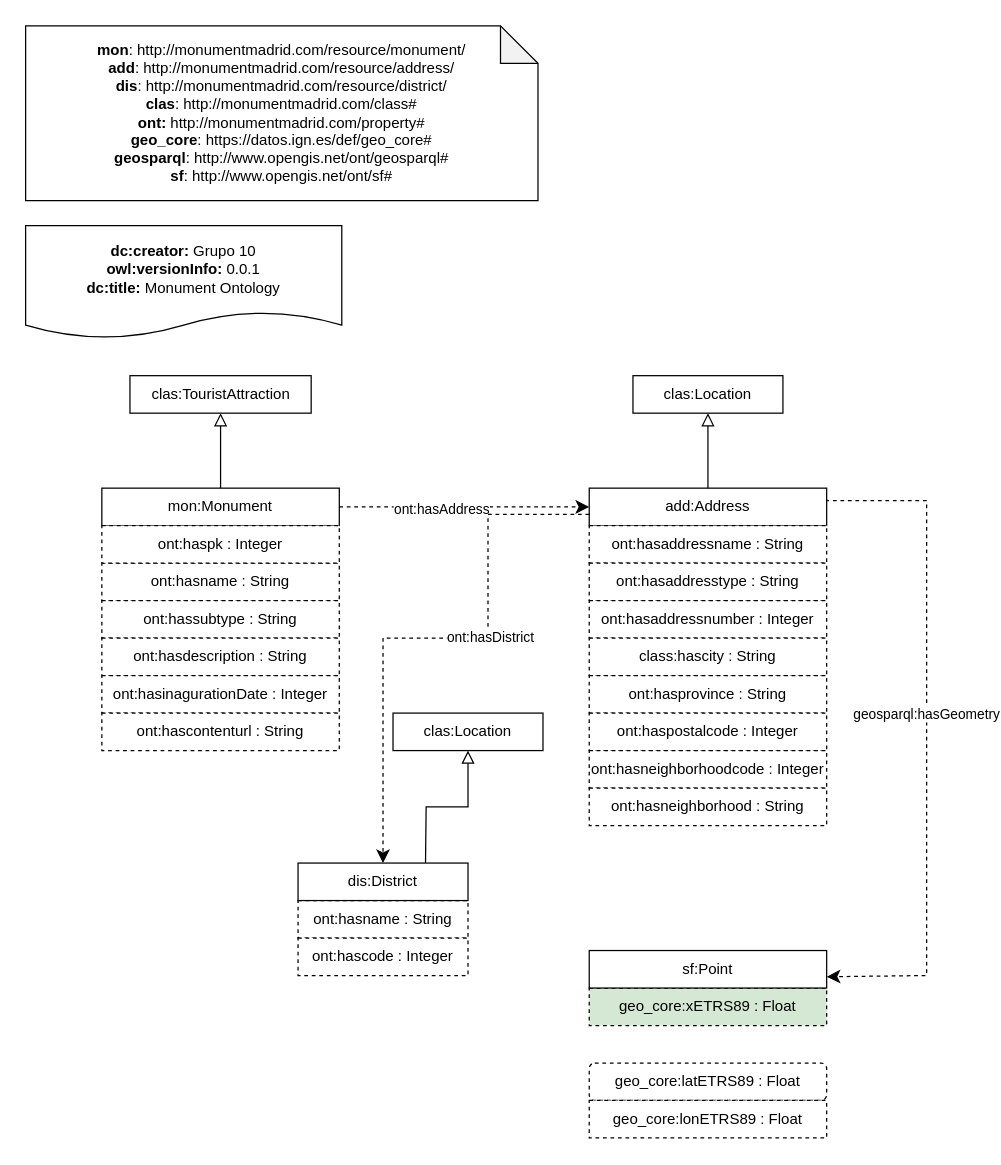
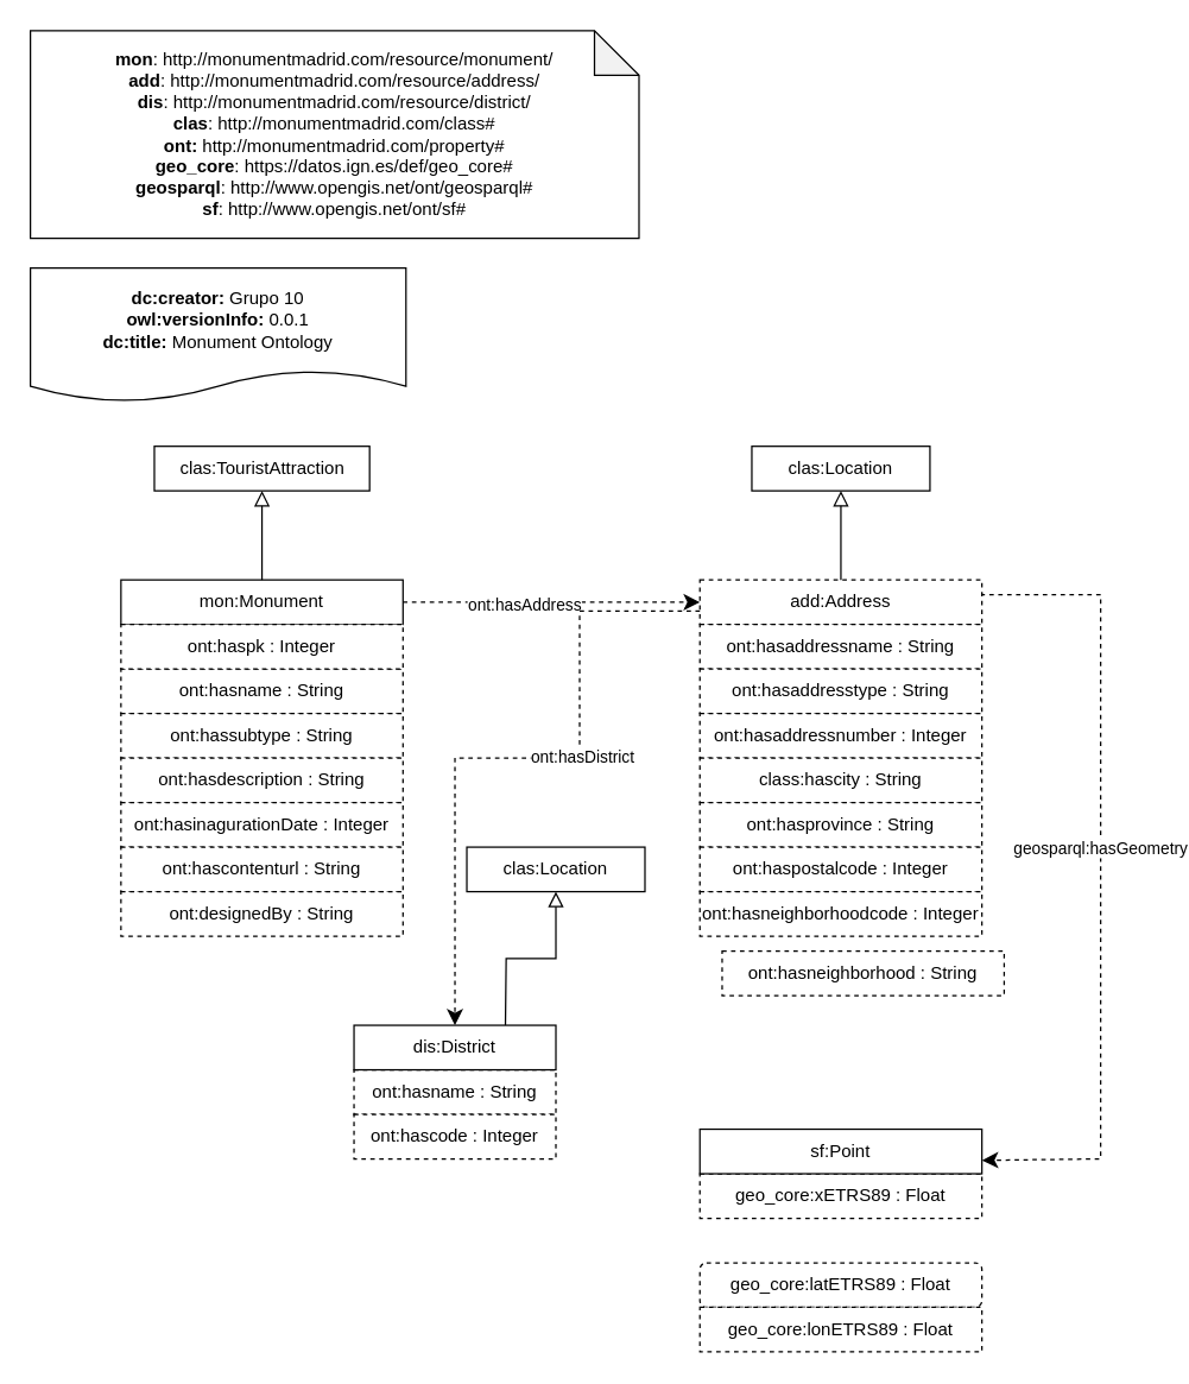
- <mxCell id="13" value="add:Address" style="rounded=0;whiteSpace=wrap;html=1;snapToPoint=1;points=[[0.1,0],[0.2,0],[0.3,0],[0.4,0],[0.5,0],[0.6,0],[0.7,0],[0.8,0],[0.9,0],[0,0.1],[0,0.3],[0,0.5],[0,0.7],[0,0.9],[0.1,1],[0.2,1],[0.3,1],[0.4,1],[0.5,1],[0.6,1],[0.7,1],[0.8,1],[0.9,1],[1,0.1],[1,0.3],[1,0.5],[1,0.7],[1,0.9]];" parent="1" vertex="1"><mxGeometry x="471" y="390" width="190" height="30" as="geometry" /></mxCell>
+ <mxCell id="13" value="add:Address" style="rounded=0;whiteSpace=wrap;html=1;snapToPoint=1;points=[[0.1,0],[0.2,0],[0.3,0],[0.4,0],[0.5,0],[0.6,0],[0.7,0],[0.8,0],[0.9,0],[0,0.1],[0,0.3],[0,0.5],[0,0.7],[0,0.9],[0.1,1],[0.2,1],[0.3,1],[0.4,1],[0.5,1],[0.6,1],[0.7,1],[0.8,1],[0.9,1],[1,0.1],[1,0.3],[1,0.5],[1,0.7],[1,0.9]];dashed=1;" parent="1" vertex="1"><mxGeometry x="471" y="390" width="190" height="30" as="geometry" /></mxCell>
+ <mxCell id="32" value="ont:designedBy : String" style="rounded=0;whiteSpace=wrap;html=1;snapToPoint=1;points=[[0.1,0],[0.2,0],[0.3,0],[0.4,0],[0.5,0],[0.6,0],[0.7,0],[0.8,0],[0.9,0],[0,0.1],[0,0.3],[0,0.5],[0,0.7],[0,0.9],[0.1,1],[0.2,1],[0.3,1],[0.4,1],[0.5,1],[0.6,1],[0.7,1],[0.8,1],[0.9,1],[1,0.1],[1,0.3],[1,0.5],[1,0.7],[1,0.9]];dashed=1;" parent="1" vertex="1"><mxGeometry x="81" y="600" width="190" height="30" as="geometry" /></mxCell>
- <mxCell id="21" value="ont:hasneighborhood : String" style="rounded=0;whiteSpace=wrap;html=1;snapToPoint=1;points=[[0.1,0],[0.2,0],[0.3,0],[0.4,0],[0.5,0],[0.6,0],[0.7,0],[0.8,0],[0.9,0],[0,0.1],[0,0.3],[0,0.5],[0,0.7],[0,0.9],[0.1,1],[0.2,1],[0.3,1],[0.4,1],[0.5,1],[0.6,1],[0.7,1],[0.8,1],[0.9,1],[1,0.1],[1,0.3],[1,0.5],[1,0.7],[1,0.9]];dashed=1;" parent="1" vertex="1"><mxGeometry x="471" y="630" width="190" height="30" as="geometry" /></mxCell>
+ <mxCell id="21" value="ont:hasneighborhood : String" style="rounded=0;whiteSpace=wrap;html=1;snapToPoint=1;points=[[0.1,0],[0.2,0],[0.3,0],[0.4,0],[0.5,0],[0.6,0],[0.7,0],[0.8,0],[0.9,0],[0,0.1],[0,0.3],[0,0.5],[0,0.7],[0,0.9],[0.1,1],[0.2,1],[0.3,1],[0.4,1],[0.5,1],[0.6,1],[0.7,1],[0.8,1],[0.9,1],[1,0.1],[1,0.3],[1,0.5],[1,0.7],[1,0.9]];dashed=1;" parent="1" vertex="1"><mxGeometry x="486" y="640" width="190" height="30" as="geometry" /></mxCell>
- <mxCell id="27" value="geo_core:xETRS89 : Float" style="rounded=0;whiteSpace=wrap;html=1;snapToPoint=1;points=[[0.1,0],[0.2,0],[0.3,0],[0.4,0],[0.5,0],[0.6,0],[0.7,0],[0.8,0],[0.9,0],[0,0.1],[0,0.3],[0,0.5],[0,0.7],[0,0.9],[0.1,1],[0.2,1],[0.3,1],[0.4,1],[0.5,1],[0.6,1],[0.7,1],[0.8,1],[0.9,1],[1,0.1],[1,0.3],[1,0.5],[1,0.7],[1,0.9]];dashed=1;fillColor=#d5e8d4;" parent="1" vertex="1"><mxGeometry x="471" y="790" width="190" height="30" as="geometry" /></mxCell>
+ <mxCell id="27" value="geo_core:xETRS89 : Float" style="rounded=0;whiteSpace=wrap;html=1;snapToPoint=1;points=[[0.1,0],[0.2,0],[0.3,0],[0.4,0],[0.5,0],[0.6,0],[0.7,0],[0.8,0],[0.9,0],[0,0.1],[0,0.3],[0,0.5],[0,0.7],[0,0.9],[0.1,1],[0.2,1],[0.3,1],[0.4,1],[0.5,1],[0.6,1],[0.7,1],[0.8,1],[0.9,1],[1,0.1],[1,0.3],[1,0.5],[1,0.7],[1,0.9]];dashed=1;" parent="1" vertex="1"><mxGeometry x="471" y="790" width="190" height="30" as="geometry" /></mxCell>
